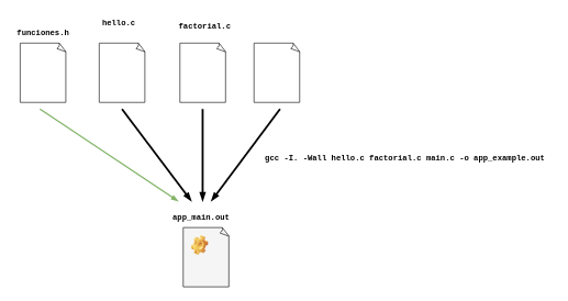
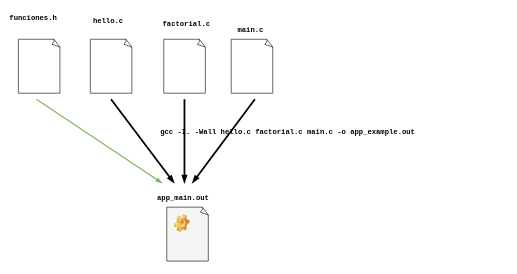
- <mxCell id="3" value="&lt;font face=&quot;Courier New&quot;&gt;&lt;b&gt;funciones.h&lt;/b&gt;&lt;/font&gt;" style="text;html=1;align=center;verticalAlign=middle;whiteSpace=wrap;rounded=0;" parent="1" vertex="1"><mxGeometry x="20" y="35" width="90" height="30" as="geometry" /></mxCell>
+ <mxCell id="3" value="&lt;font face=&quot;Courier New&quot;&gt;&lt;b&gt;funciones.h&lt;/b&gt;&lt;/font&gt;" style="text;html=1;align=center;verticalAlign=middle;whiteSpace=wrap;rounded=0;" parent="1" vertex="1"><mxGeometry x="10" y="15" width="90" height="30" as="geometry" /></mxCell>
+ <mxCell id="9" value="&lt;font face=&quot;Courier New&quot;&gt;&lt;b&gt;main.c&lt;/b&gt;&lt;/font&gt;" style="text;html=1;align=center;verticalAlign=middle;whiteSpace=wrap;rounded=0;" vertex="1" parent="1"><mxGeometry x="380" y="35" width="75" height="30" as="geometry" /></mxCell>
- <mxCell id="15" value="&lt;div&gt;&lt;font face=&quot;Courier New&quot;&gt;&lt;b&gt;gcc -I. -Wall hello&lt;/b&gt;&lt;/font&gt;&lt;span style=&quot;background-color: initial;&quot;&gt;&lt;font face=&quot;Courier New&quot;&gt;&lt;b&gt;.c factorial.c main.c -o app_example.out&lt;/b&gt;&lt;/font&gt;&lt;/span&gt;&lt;/div&gt;" style="text;html=1;align=left;verticalAlign=middle;whiteSpace=wrap;rounded=0;" vertex="1" parent="1"><mxGeometry x="400" y="225" width="440" height="30" as="geometry" /></mxCell>
+ <mxCell id="15" value="&lt;div&gt;&lt;font face=&quot;Courier New&quot;&gt;&lt;b&gt;gcc -I. -Wall hello&lt;/b&gt;&lt;/font&gt;&lt;span style=&quot;background-color: initial;&quot;&gt;&lt;font face=&quot;Courier New&quot;&gt;&lt;b&gt;.c factorial.c main.c -o app_example.out&lt;/b&gt;&lt;/font&gt;&lt;/span&gt;&lt;/div&gt;" style="text;html=1;align=left;verticalAlign=middle;whiteSpace=wrap;rounded=0;" vertex="1" parent="1"><mxGeometry x="265" y="205" width="440" height="30" as="geometry" /></mxCell>
